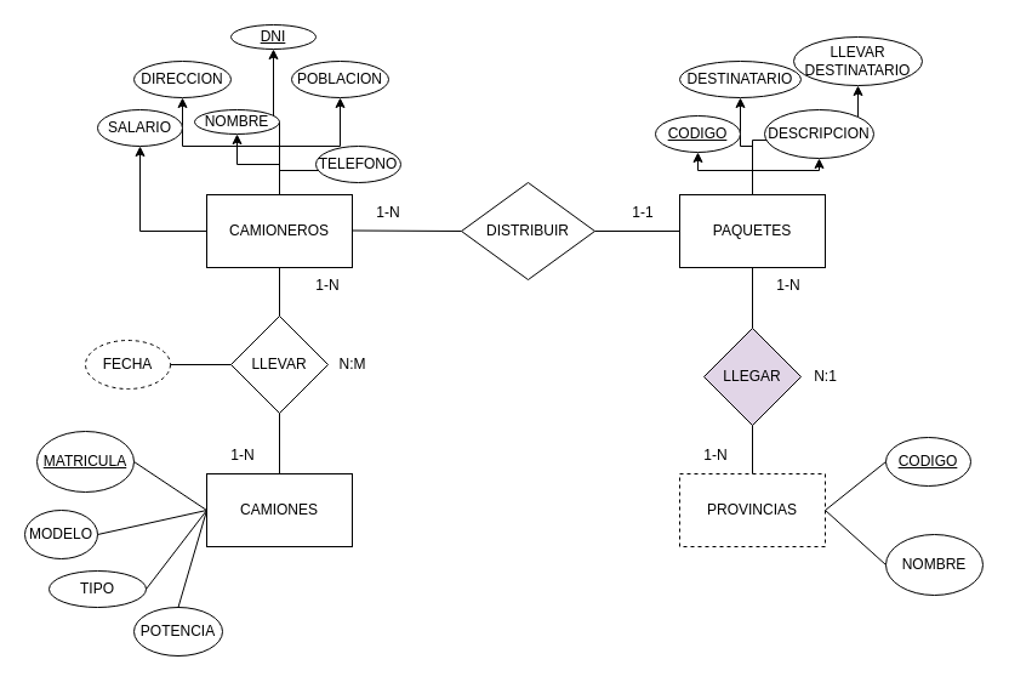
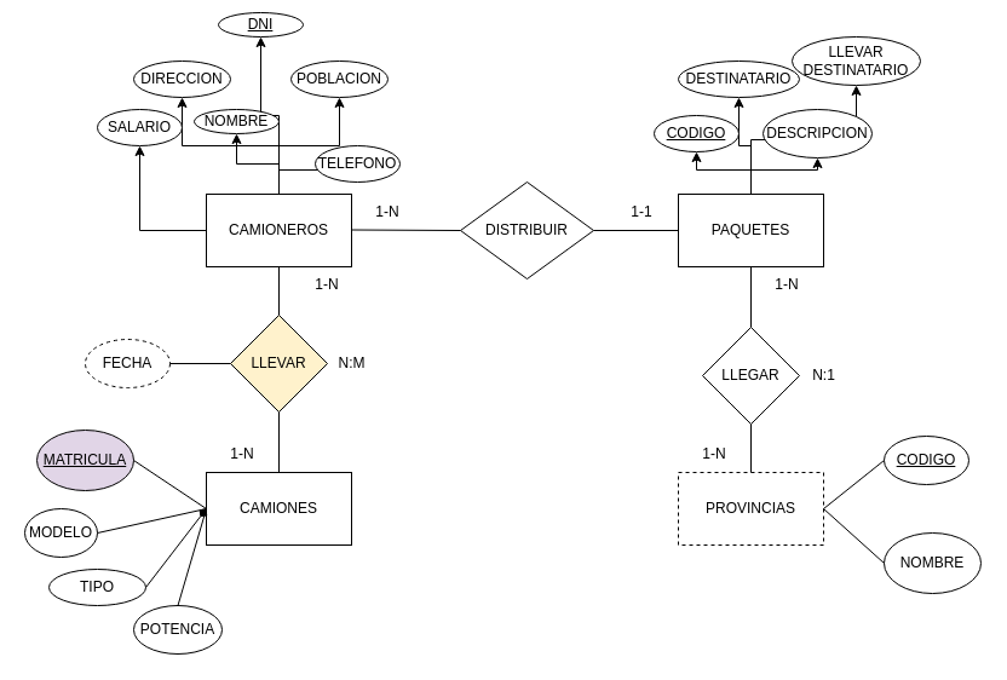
- <mxCell id="9" value="&lt;u&gt;DNI&lt;/u&gt;" style="ellipse;whiteSpace=wrap;html=1;rounded=0;strokeColor=#000000;" vertex="1" parent="1"><mxGeometry x="190" y="20" width="70" height="20" as="geometry" /></mxCell>
+ <mxCell id="9" value="&lt;u&gt;DNI&lt;/u&gt;" style="ellipse;whiteSpace=wrap;html=1;rounded=0;strokeColor=#000000;" vertex="1" parent="1"><mxGeometry x="180" y="10" width="70" height="20" as="geometry" /></mxCell>
- <mxCell id="50" value="LLEVAR" style="rhombus;whiteSpace=wrap;html=1;strokeColor=#000000;" vertex="1" parent="1"><mxGeometry x="190" y="260" width="80" height="80" as="geometry" /></mxCell>
+ <mxCell id="50" value="LLEVAR" style="rhombus;whiteSpace=wrap;html=1;strokeColor=#000000;fillColor=#fff2cc;" vertex="1" parent="1"><mxGeometry x="190" y="260" width="80" height="80" as="geometry" /></mxCell>
- <mxCell id="32" value="LLEGAR" style="rhombus;whiteSpace=wrap;html=1;fillColor=#e1d5e7;" vertex="1" parent="1"><mxGeometry x="580" y="270" width="80" height="80" as="geometry" /></mxCell>
+ <mxCell id="32" value="LLEGAR" style="rhombus;whiteSpace=wrap;html=1;" vertex="1" parent="1"><mxGeometry x="580" y="270" width="80" height="80" as="geometry" /></mxCell>
- <mxCell id="42" value="&lt;u&gt;MATRICULA&lt;/u&gt;" style="ellipse;whiteSpace=wrap;html=1;strokeColor=#000000;" vertex="1" parent="1"><mxGeometry x="30" y="355" width="80" height="50" as="geometry" /></mxCell>
+ <mxCell id="42" value="&lt;u&gt;MATRICULA&lt;/u&gt;" style="ellipse;whiteSpace=wrap;html=1;strokeColor=#000000;fillColor=#e1d5e7;" vertex="1" parent="1"><mxGeometry x="30" y="355" width="80" height="50" as="geometry" /></mxCell>
- <mxCell id="48" value="" style="endArrow=none;html=1;rounded=0;exitX=1;exitY=0.5;exitDx=0;exitDy=0;entryX=0;entryY=0.5;entryDx=0;entryDy=0;" edge="1" parent="1" source="44" target="35"><mxGeometry width="50" height="50" relative="1" as="geometry"><mxPoint x="120" y="490" as="sourcePoint" /><mxPoint x="170" y="440" as="targetPoint" /></mxGeometry></mxCell>
+ <mxCell id="48" value="" style="endArrow=diamond;html=1;rounded=0;exitX=1;exitY=0.5;exitDx=0;exitDy=0;entryX=0;entryY=0.5;entryDx=0;entryDy=0;" edge="1" parent="1" source="44" target="35"><mxGeometry width="50" height="50" relative="1" as="geometry"><mxPoint x="120" y="490" as="sourcePoint" /><mxPoint x="170" y="440" as="targetPoint" /></mxGeometry></mxCell>
